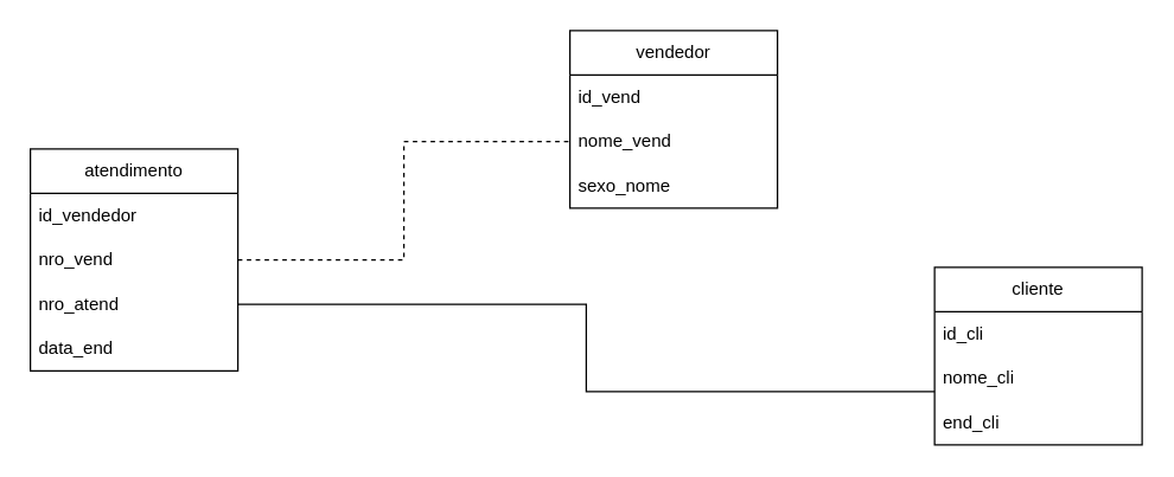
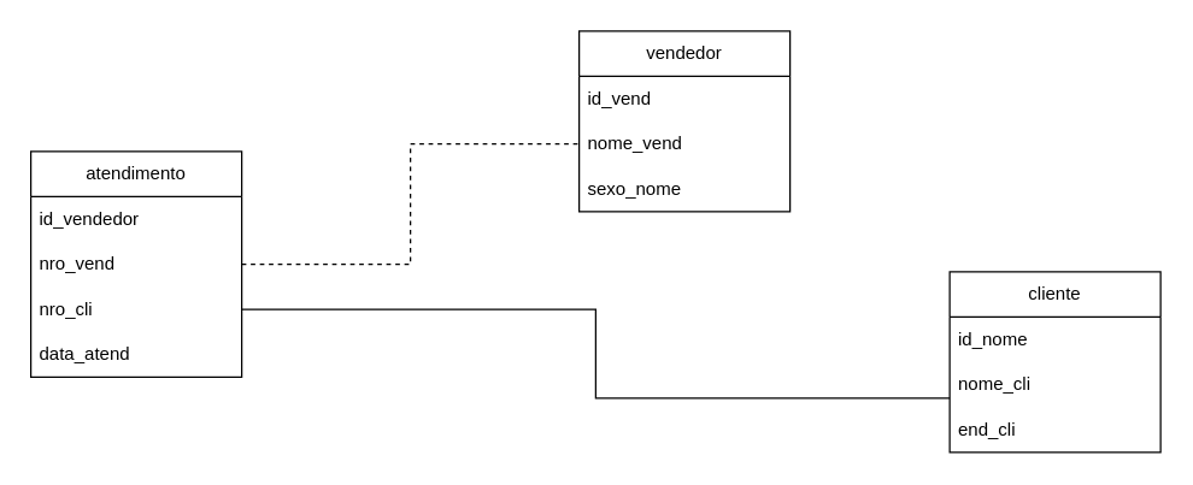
- <mxCell id="9" value="nro_atend" style="text;strokeColor=none;fillColor=none;align=left;verticalAlign=middle;spacingLeft=4;spacingRight=4;overflow=hidden;points=[[0,0.5],[1,0.5]];portConstraint=eastwest;rotatable=0;whiteSpace=wrap;html=1;" vertex="1" parent="6"><mxGeometry y="90" width="140" height="30" as="geometry" /></mxCell>
+ <mxCell id="9" value="nro_cli" style="text;strokeColor=none;fillColor=none;align=left;verticalAlign=middle;spacingLeft=4;spacingRight=4;overflow=hidden;points=[[0,0.5],[1,0.5]];portConstraint=eastwest;rotatable=0;whiteSpace=wrap;html=1;" vertex="1" parent="6"><mxGeometry y="90" width="140" height="30" as="geometry" /></mxCell>
- <mxCell id="12" value="id_cli" style="text;strokeColor=none;fillColor=none;align=left;verticalAlign=middle;spacingLeft=4;spacingRight=4;overflow=hidden;points=[[0,0.5],[1,0.5]];portConstraint=eastwest;rotatable=0;whiteSpace=wrap;html=1;" vertex="1" parent="11"><mxGeometry y="30" width="140" height="30" as="geometry" /></mxCell>
+ <mxCell id="12" value="id_nome" style="text;strokeColor=none;fillColor=none;align=left;verticalAlign=middle;spacingLeft=4;spacingRight=4;overflow=hidden;points=[[0,0.5],[1,0.5]];portConstraint=eastwest;rotatable=0;whiteSpace=wrap;html=1;" vertex="1" parent="11"><mxGeometry y="30" width="140" height="30" as="geometry" /></mxCell>
- <mxCell id="10" value="data_end" style="text;strokeColor=none;fillColor=none;align=left;verticalAlign=middle;spacingLeft=4;spacingRight=4;overflow=hidden;points=[[0,0.5],[1,0.5]];portConstraint=eastwest;rotatable=0;whiteSpace=wrap;html=1;" vertex="1" parent="6"><mxGeometry y="120" width="140" height="30" as="geometry" /></mxCell>
+ <mxCell id="10" value="data_atend" style="text;strokeColor=none;fillColor=none;align=left;verticalAlign=middle;spacingLeft=4;spacingRight=4;overflow=hidden;points=[[0,0.5],[1,0.5]];portConstraint=eastwest;rotatable=0;whiteSpace=wrap;html=1;" vertex="1" parent="6"><mxGeometry y="120" width="140" height="30" as="geometry" /></mxCell>
